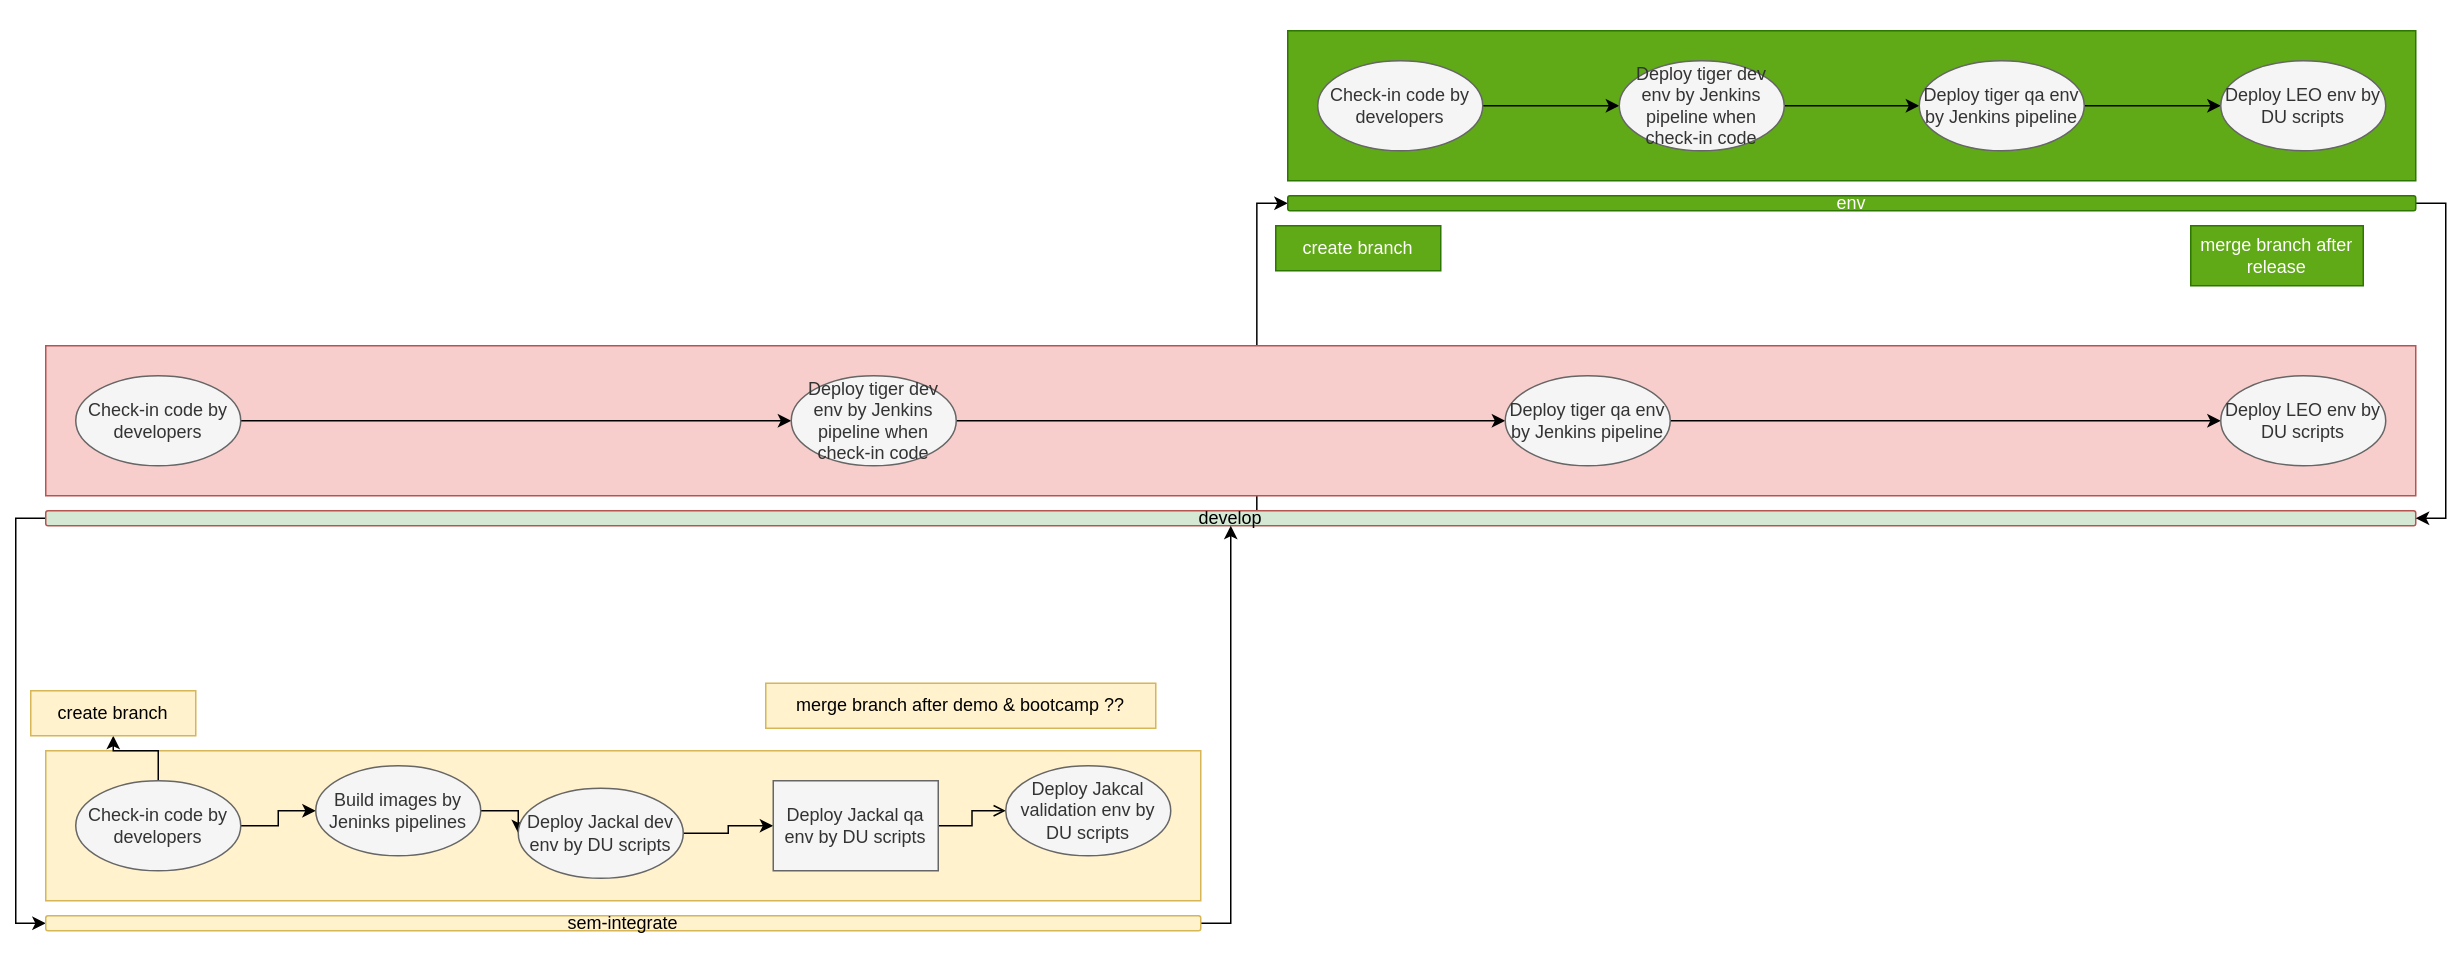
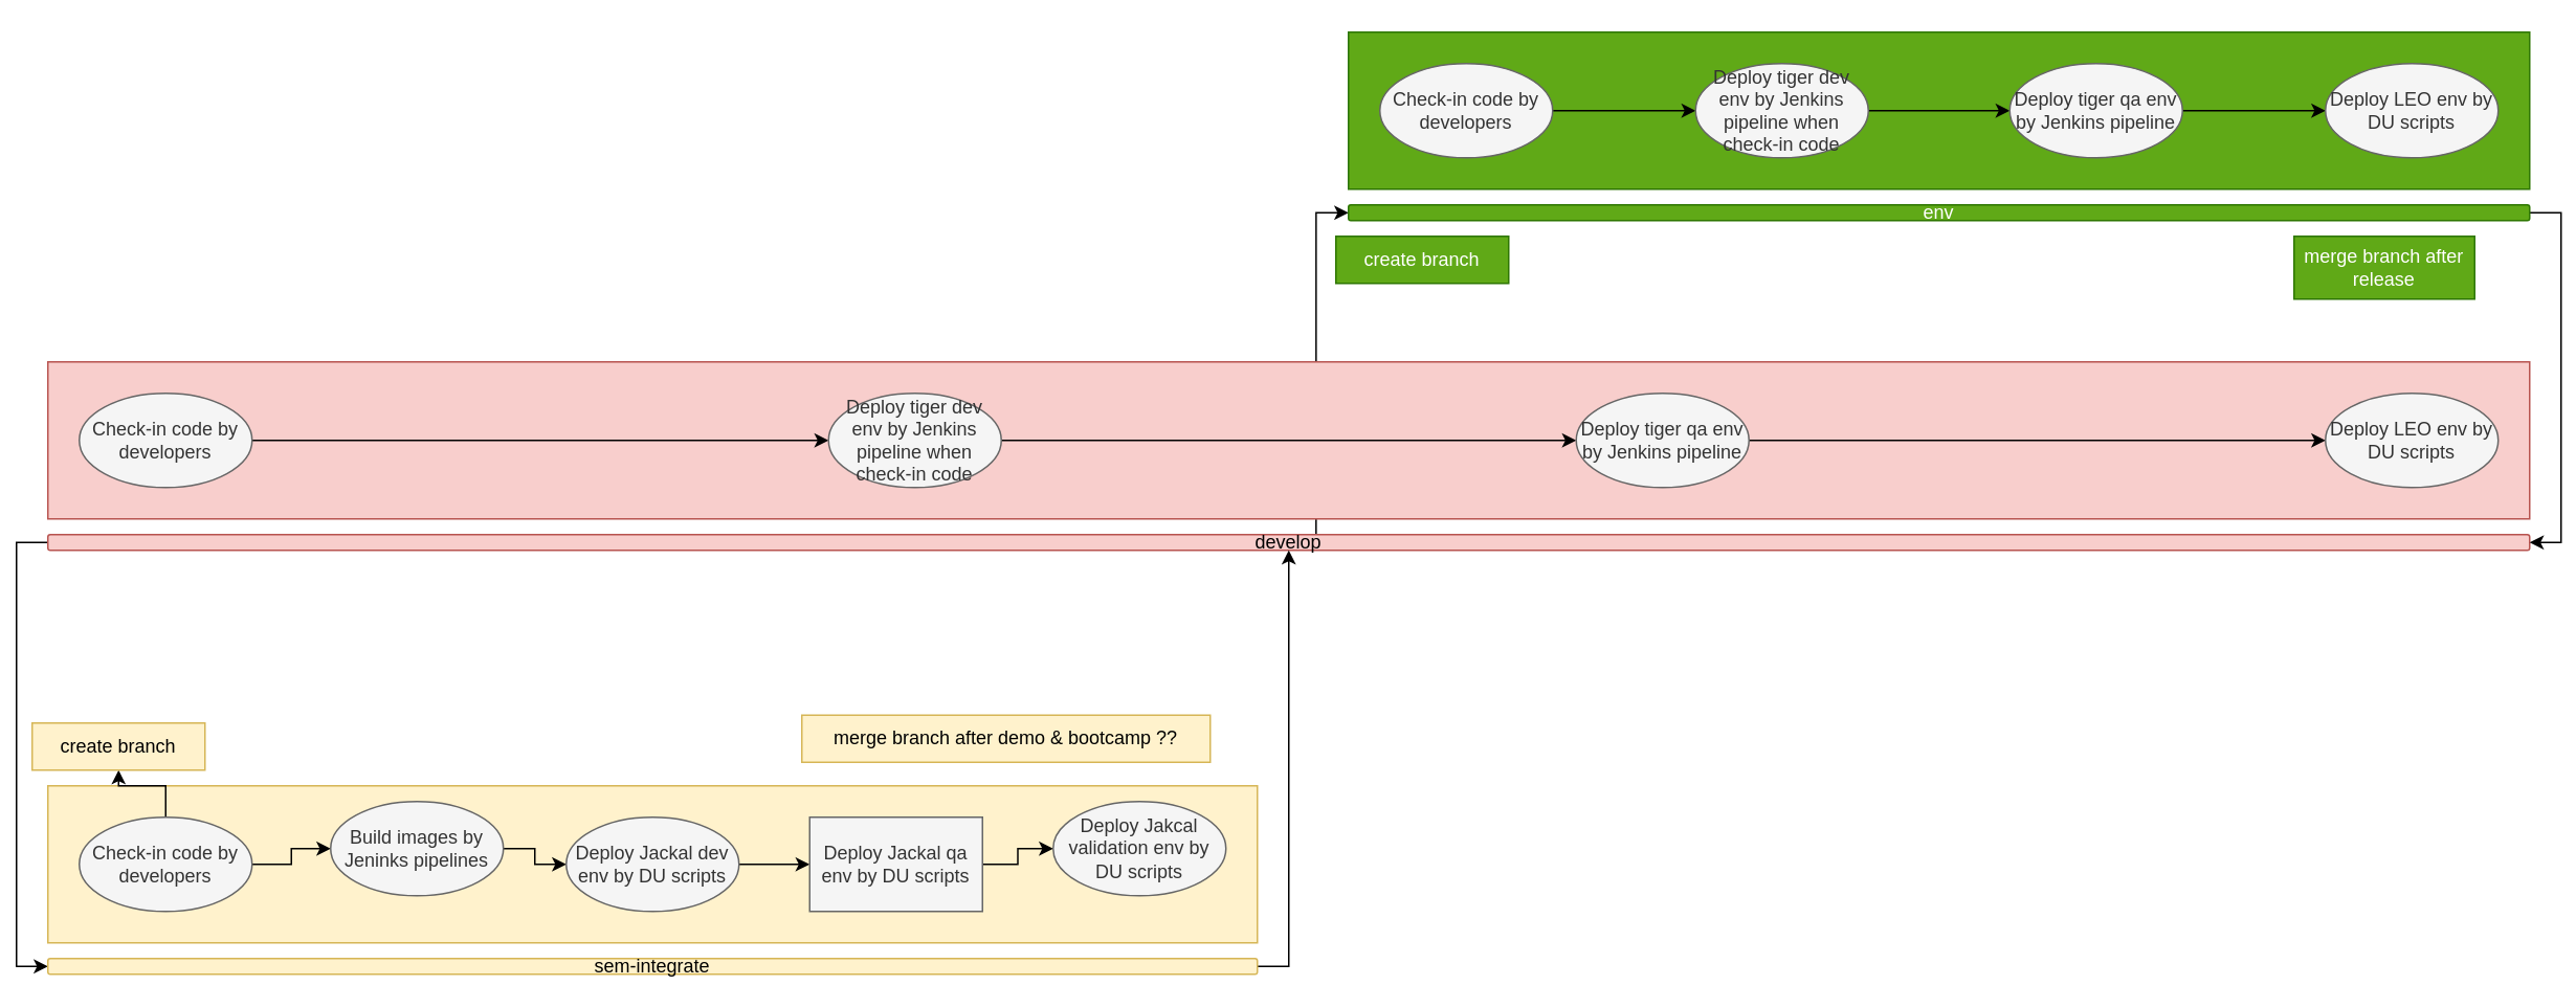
- <mxCell id="4" value="develop" style="rounded=1;whiteSpace=wrap;html=1;fillColor=#d5e8d4;strokeColor=#b85450;" parent="1" vertex="1"><mxGeometry x="30" y="340" width="1580" height="10" as="geometry" /></mxCell>
+ <mxCell id="4" value="develop" style="rounded=1;whiteSpace=wrap;html=1;fillColor=#f8cecc;strokeColor=#b85450;" parent="1" vertex="1"><mxGeometry x="30" y="340" width="1580" height="10" as="geometry" /></mxCell>
- <mxCell id="22" style="edgeStyle=orthogonalEdgeStyle;rounded=0;orthogonalLoop=1;jettySize=auto;html=1;exitX=1;exitY=0.5;exitDx=0;exitDy=0;entryX=0;entryY=0.5;entryDx=0;entryDy=0;endArrow=open;" parent="1" source="23" target="24" edge="1"><mxGeometry relative="1" as="geometry" /></mxCell>
+ <mxCell id="22" style="edgeStyle=orthogonalEdgeStyle;rounded=0;orthogonalLoop=1;jettySize=auto;html=1;exitX=1;exitY=0.5;exitDx=0;exitDy=0;entryX=0;entryY=0.5;entryDx=0;entryDy=0;" parent="1" source="23" target="24" edge="1"><mxGeometry relative="1" as="geometry" /></mxCell>
- <mxCell id="14" value="Deploy Jackal dev env by DU scripts" style="ellipse;whiteSpace=wrap;html=1;fillColor=#f5f5f5;fontColor=#333333;strokeColor=#666666;" parent="1" vertex="1"><mxGeometry x="345" y="525" width="110" height="60" as="geometry" /></mxCell>
+ <mxCell id="14" value="Deploy Jackal dev env by DU scripts" style="ellipse;whiteSpace=wrap;html=1;fillColor=#f5f5f5;fontColor=#333333;strokeColor=#666666;" parent="1" vertex="1"><mxGeometry x="360" y="520" width="110" height="60" as="geometry" /></mxCell>
